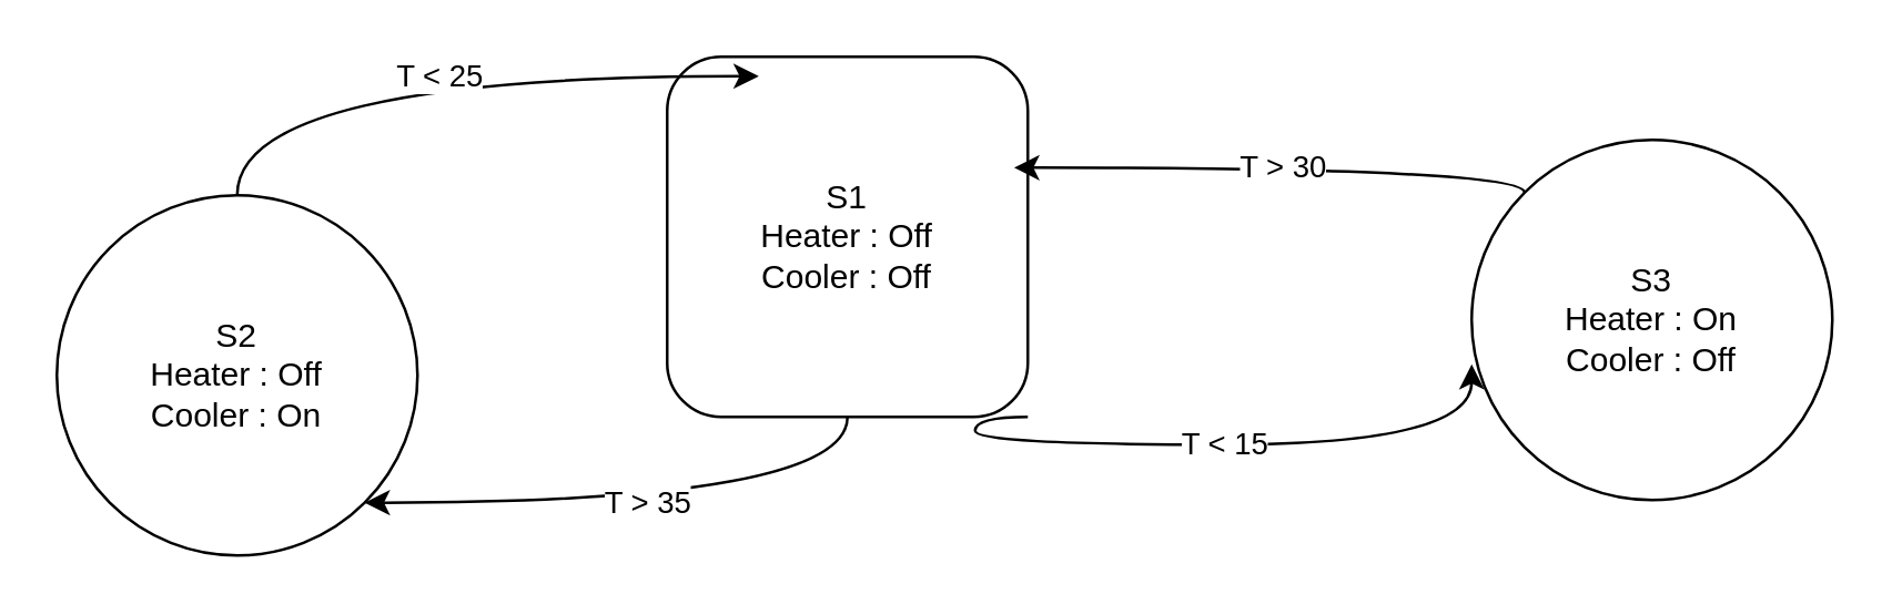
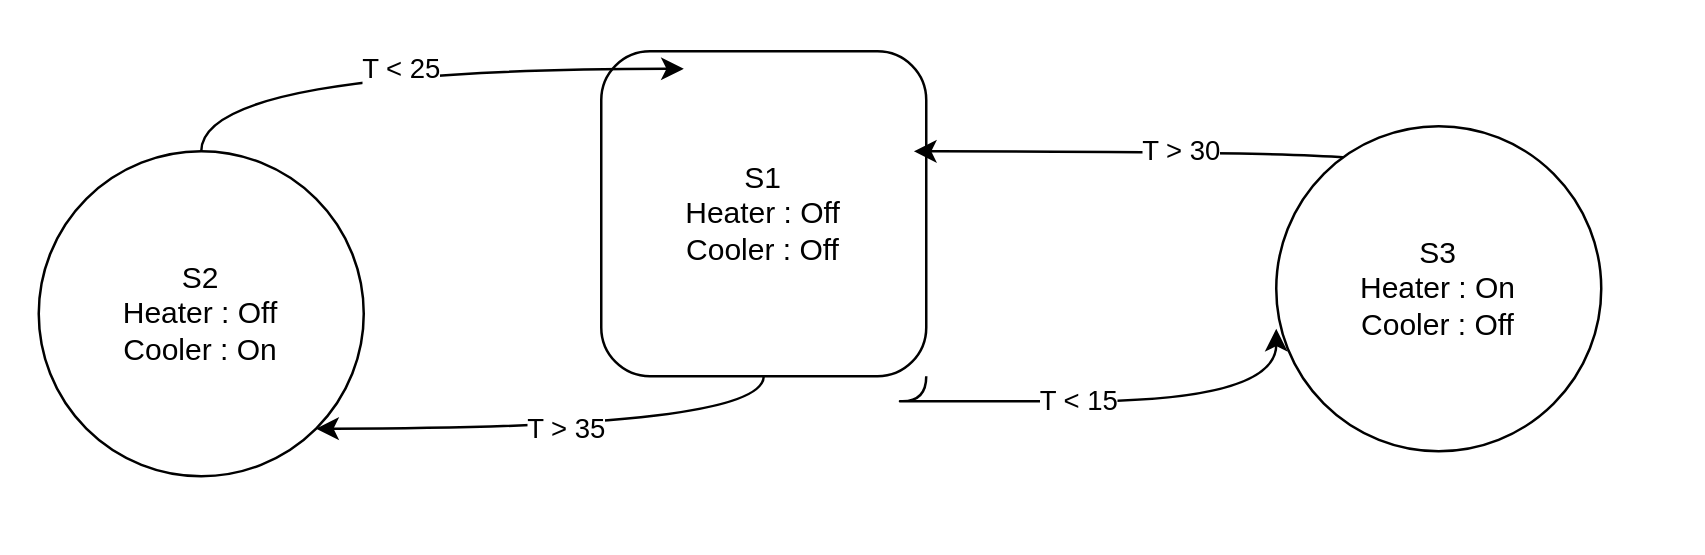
- <mxCell id="6" value="S3&lt;br&gt;Heater : On&lt;br&gt;Cooler : Off" style="ellipse;whiteSpace=wrap;html=1;" vertex="1" parent="1"><mxGeometry x="530" y="50" width="130" height="130" as="geometry" /></mxCell>
+ <mxCell id="6" value="S3&lt;br&gt;Heater : On&lt;br&gt;Cooler : Off" style="ellipse;whiteSpace=wrap;html=1;" vertex="1" parent="1"><mxGeometry x="510" y="50" width="130" height="130" as="geometry" /></mxCell>
- <mxCell id="4" value="S2&lt;br&gt;Heater : Off&lt;br&gt;Cooler : On" style="ellipse;whiteSpace=wrap;html=1;" vertex="1" parent="1"><mxGeometry x="20" y="70" width="130" height="130" as="geometry" /></mxCell>
+ <mxCell id="4" value="S2&lt;br&gt;Heater : Off&lt;br&gt;Cooler : On" style="ellipse;whiteSpace=wrap;html=1;" vertex="1" parent="1"><mxGeometry x="15" y="60" width="130" height="130" as="geometry" /></mxCell>
